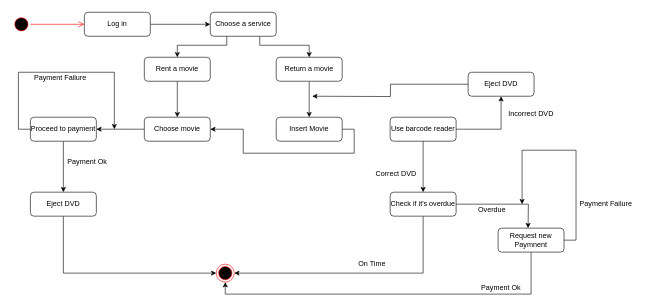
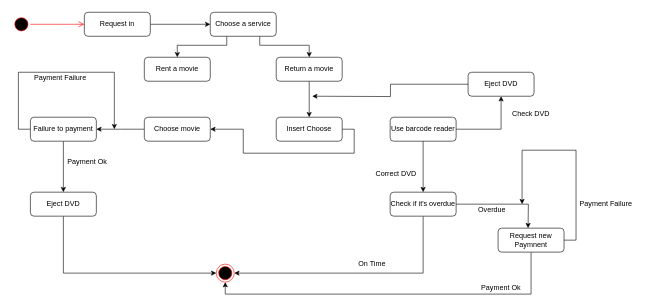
- <mxCell id="5" value="Log in" style="rounded=1;whiteSpace=wrap;html=1;" vertex="1" parent="1"><mxGeometry x="140" y="20" width="110" height="40" as="geometry" /></mxCell>
+ <mxCell id="5" value="Request in" style="rounded=1;whiteSpace=wrap;html=1;" vertex="1" parent="1"><mxGeometry x="140" y="20" width="110" height="40" as="geometry" /></mxCell>
- <mxCell id="11" style="edgeStyle=orthogonalEdgeStyle;rounded=0;orthogonalLoop=1;jettySize=auto;html=1;exitX=0.5;exitY=1;exitDx=0;exitDy=0;entryX=0.5;entryY=0;entryDx=0;entryDy=0;entryPerimeter=0;" edge="1" parent="1" source="12" target="14"><mxGeometry relative="1" as="geometry"><mxPoint x="295" y="185" as="targetPoint" /></mxGeometry></mxCell>
- <mxCell id="23" value="Incorrect DVD" style="text;html=1;strokeColor=none;fillColor=none;align=center;verticalAlign=middle;whiteSpace=wrap;rounded=0;" vertex="1" parent="1"><mxGeometry x="840" y="180" width="90" height="20" as="geometry" /></mxCell>
+ <mxCell id="23" value="Check DVD" style="text;html=1;strokeColor=none;fillColor=none;align=center;verticalAlign=middle;whiteSpace=wrap;rounded=0;" vertex="1" parent="1"><mxGeometry x="840" y="180" width="90" height="20" as="geometry" /></mxCell>
- <mxCell id="38" value="Proceed to payment" style="rounded=1;whiteSpace=wrap;html=1;" vertex="1" parent="1"><mxGeometry x="50" y="195" width="110" height="40" as="geometry" /></mxCell>
+ <mxCell id="38" value="Failure to payment" style="rounded=1;whiteSpace=wrap;html=1;" vertex="1" parent="1"><mxGeometry x="50" y="195" width="110" height="40" as="geometry" /></mxCell>
- <mxCell id="16" value="Insert Movie" style="rounded=1;whiteSpace=wrap;html=1;" vertex="1" parent="1"><mxGeometry x="460" y="195" width="110" height="40" as="geometry" /></mxCell>
+ <mxCell id="16" value="Insert Choose" style="rounded=1;whiteSpace=wrap;html=1;" vertex="1" parent="1"><mxGeometry x="460" y="195" width="110" height="40" as="geometry" /></mxCell>
